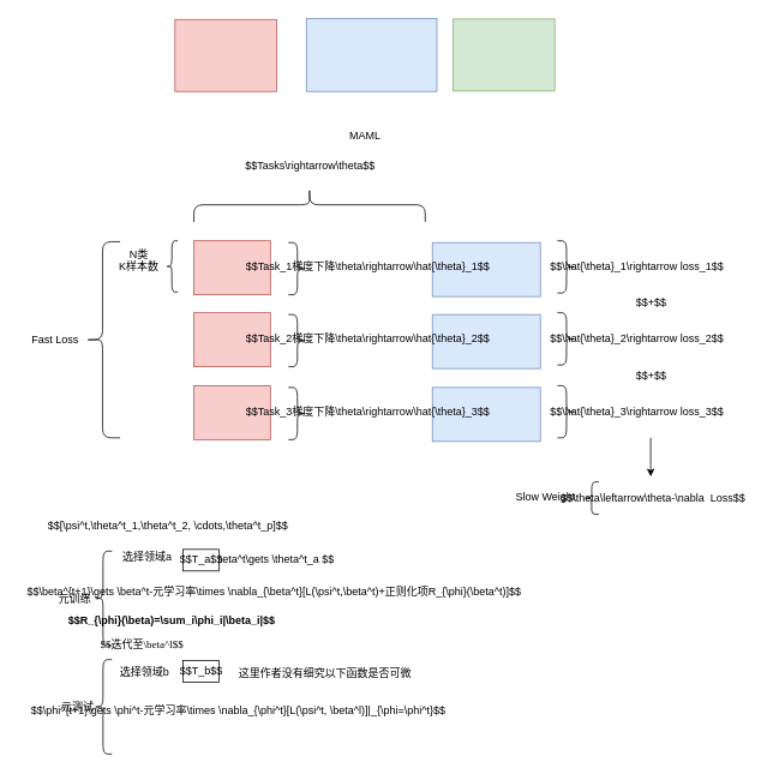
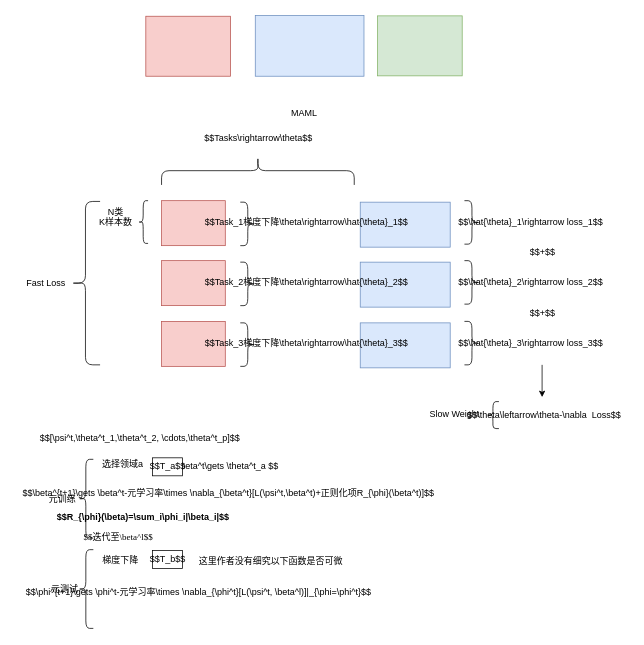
- <mxCell id="47" value="选择领域b" style="text;align=center;verticalAlign=middle;resizable=0;points=[];autosize=1;strokeColor=none;fillColor=none;" vertex="1" parent="1"><mxGeometry x="124" y="732.5" width="73" height="26" as="geometry" /></mxCell>
+ <mxCell id="47" value="梯度下降" style="text;align=center;verticalAlign=middle;resizable=0;points=[];autosize=1;strokeColor=none;fillColor=none;" vertex="1" parent="1"><mxGeometry x="124" y="732.5" width="73" height="26" as="geometry" /></mxCell>
